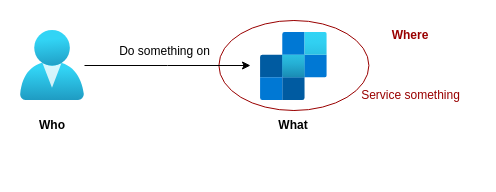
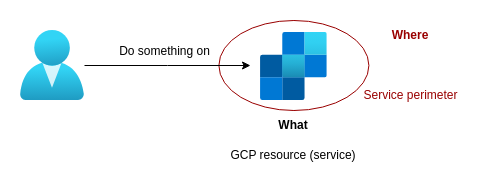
- <mxCell id="11" value="Service something" style="text;html=1;strokeColor=none;fillColor=none;align=center;verticalAlign=middle;whiteSpace=wrap;rounded=0;fontColor=#990000;" vertex="1" parent="1"><mxGeometry x="346.7" y="80" width="126.6" height="30" as="geometry" /></mxCell>
+ <mxCell id="11" value="Service perimeter" style="text;html=1;strokeColor=none;fillColor=none;align=center;verticalAlign=middle;whiteSpace=wrap;rounded=0;fontColor=#990000;" vertex="1" parent="1"><mxGeometry x="346.7" y="80" width="126.6" height="30" as="geometry" /></mxCell>
- <mxCell id="7" value="Who" style="text;html=1;strokeColor=none;fillColor=none;align=center;verticalAlign=middle;whiteSpace=wrap;rounded=0;fontStyle=1" vertex="1" parent="1"><mxGeometry x="22" y="110" width="60" height="30" as="geometry" /></mxCell>
+ <mxCell id="9" value="GCP resource (service)" style="text;html=1;strokeColor=none;fillColor=none;align=center;verticalAlign=middle;whiteSpace=wrap;rounded=0;" vertex="1" parent="1"><mxGeometry x="228.45" y="140" width="129.9" height="30" as="geometry" /></mxCell>
